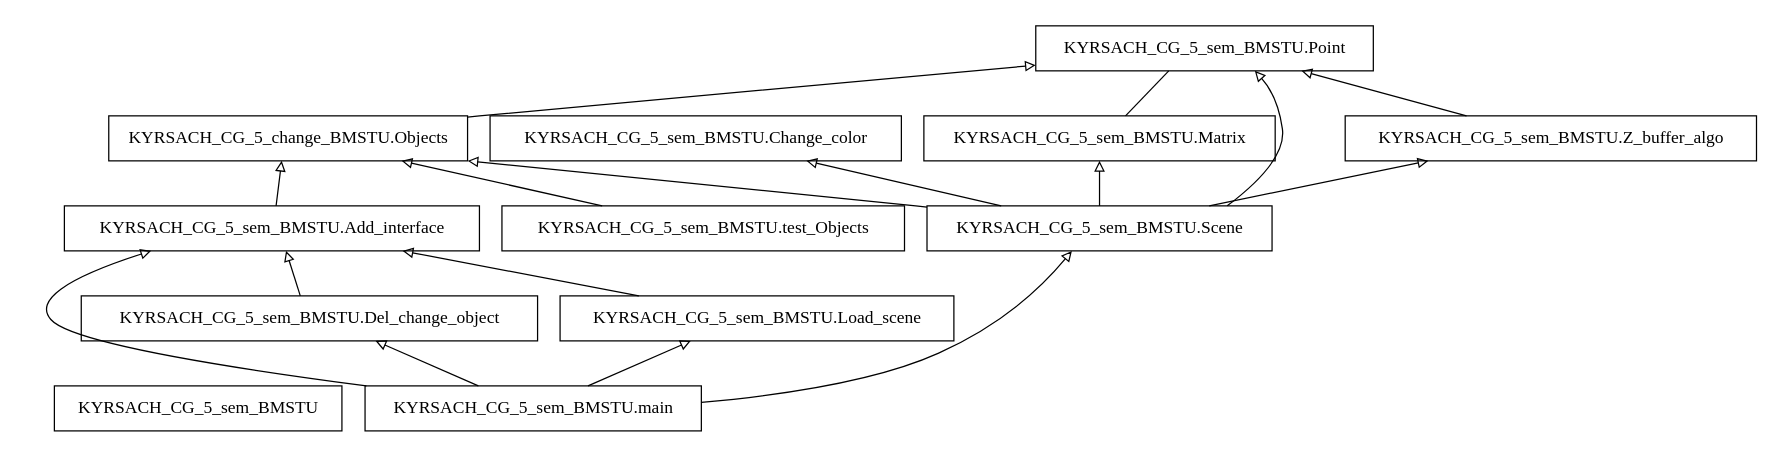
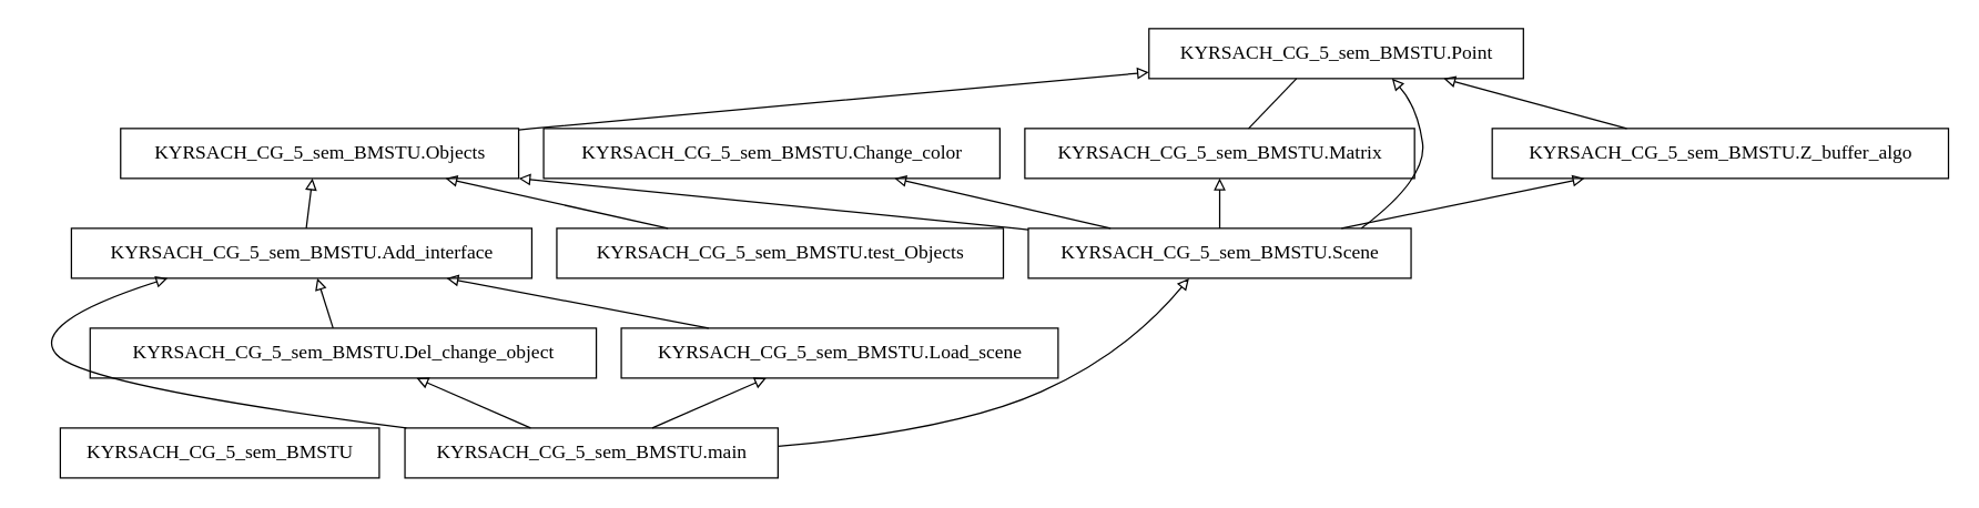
- <mxCell id="4" value="&lt;font style='font-size: 14.0px;' face='Times,serif' color='#000000'&gt;KYRSACH_CG_5_change_BMSTU.Objects&lt;/font&gt;" style="verticalAlign=middle;html=1;rounded=0;labelBackgroundColor=none;strokeColor=black;fillColor=none;strokeWidth=1;dashed=0;" parent="1" vertex="1"><mxGeometry x="86.5" y="92" width="287" height="36" as="geometry" /></mxCell>
+ <mxCell id="4" value="&lt;font style='font-size: 14.0px;' face='Times,serif' color='#000000'&gt;KYRSACH_CG_5_sem_BMSTU.Objects&lt;/font&gt;" style="verticalAlign=middle;html=1;rounded=0;labelBackgroundColor=none;strokeColor=black;fillColor=none;strokeWidth=1;dashed=0;" parent="1" vertex="1"><mxGeometry x="86.5" y="92" width="287" height="36" as="geometry" /></mxCell>
